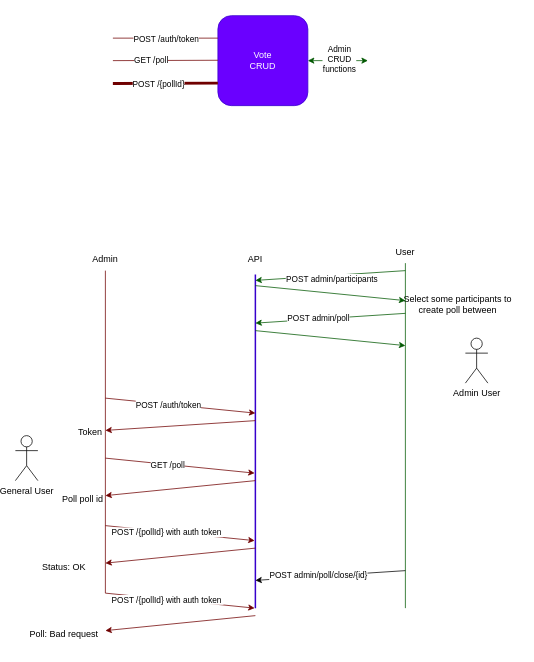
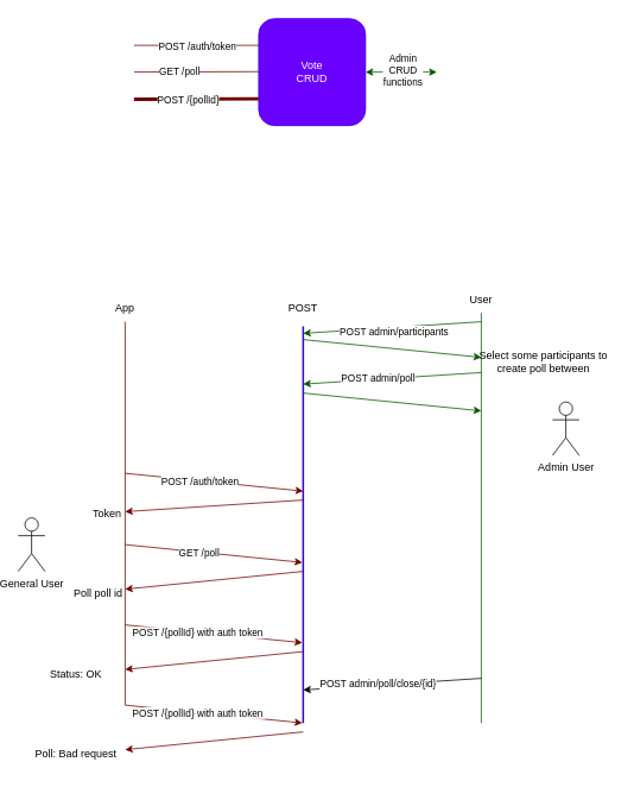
- <mxCell id="41" value="Admin" style="text;html=1;strokeColor=none;fillColor=none;align=center;verticalAlign=middle;whiteSpace=wrap;rounded=0;" vertex="1" parent="1"><mxGeometry x="90" y="330" width="100" height="30" as="geometry" /></mxCell>
+ <mxCell id="41" value="App" style="text;html=1;strokeColor=none;fillColor=none;align=center;verticalAlign=middle;whiteSpace=wrap;rounded=0;" vertex="1" parent="1"><mxGeometry x="90" y="330" width="100" height="30" as="geometry" /></mxCell>
- <mxCell id="42" value="API" style="text;html=1;strokeColor=none;fillColor=none;align=center;verticalAlign=middle;whiteSpace=wrap;rounded=0;" vertex="1" parent="1"><mxGeometry x="310" y="330" width="60" height="30" as="geometry" /></mxCell>
+ <mxCell id="42" value="POST" style="text;html=1;strokeColor=none;fillColor=none;align=center;verticalAlign=middle;whiteSpace=wrap;rounded=0;" vertex="1" parent="1"><mxGeometry x="310" y="330" width="60" height="30" as="geometry" /></mxCell>
